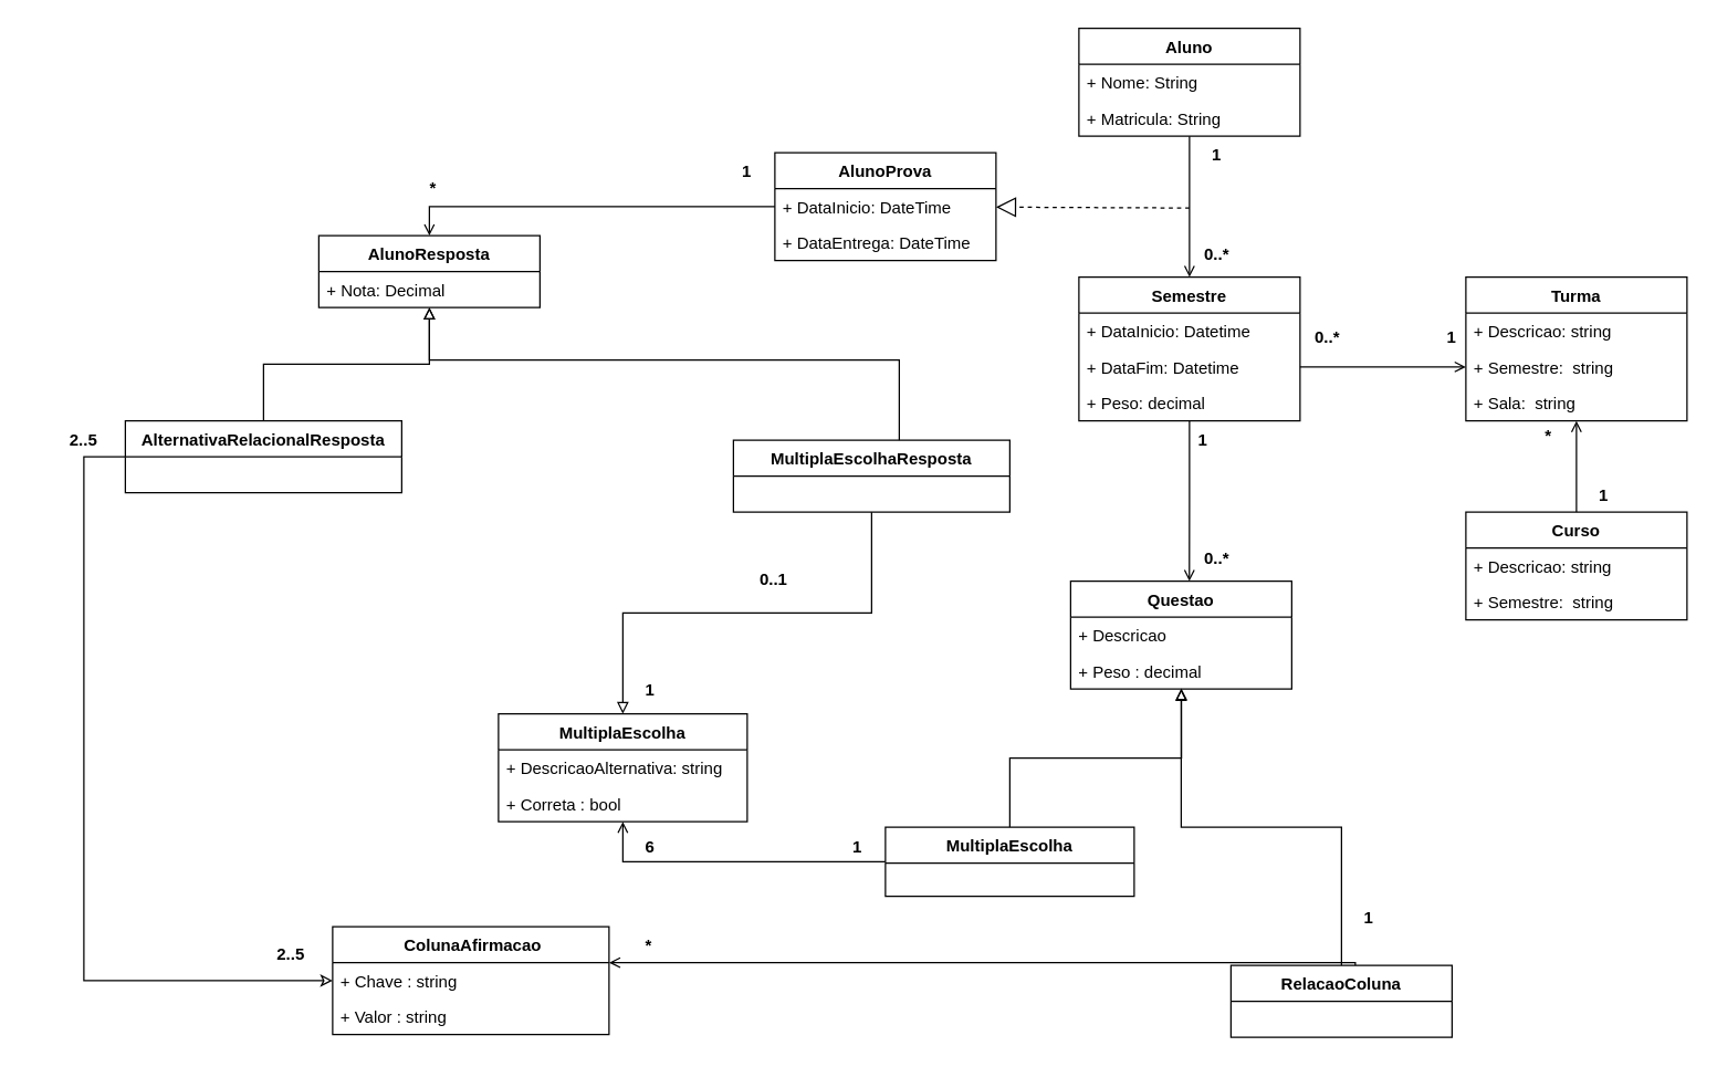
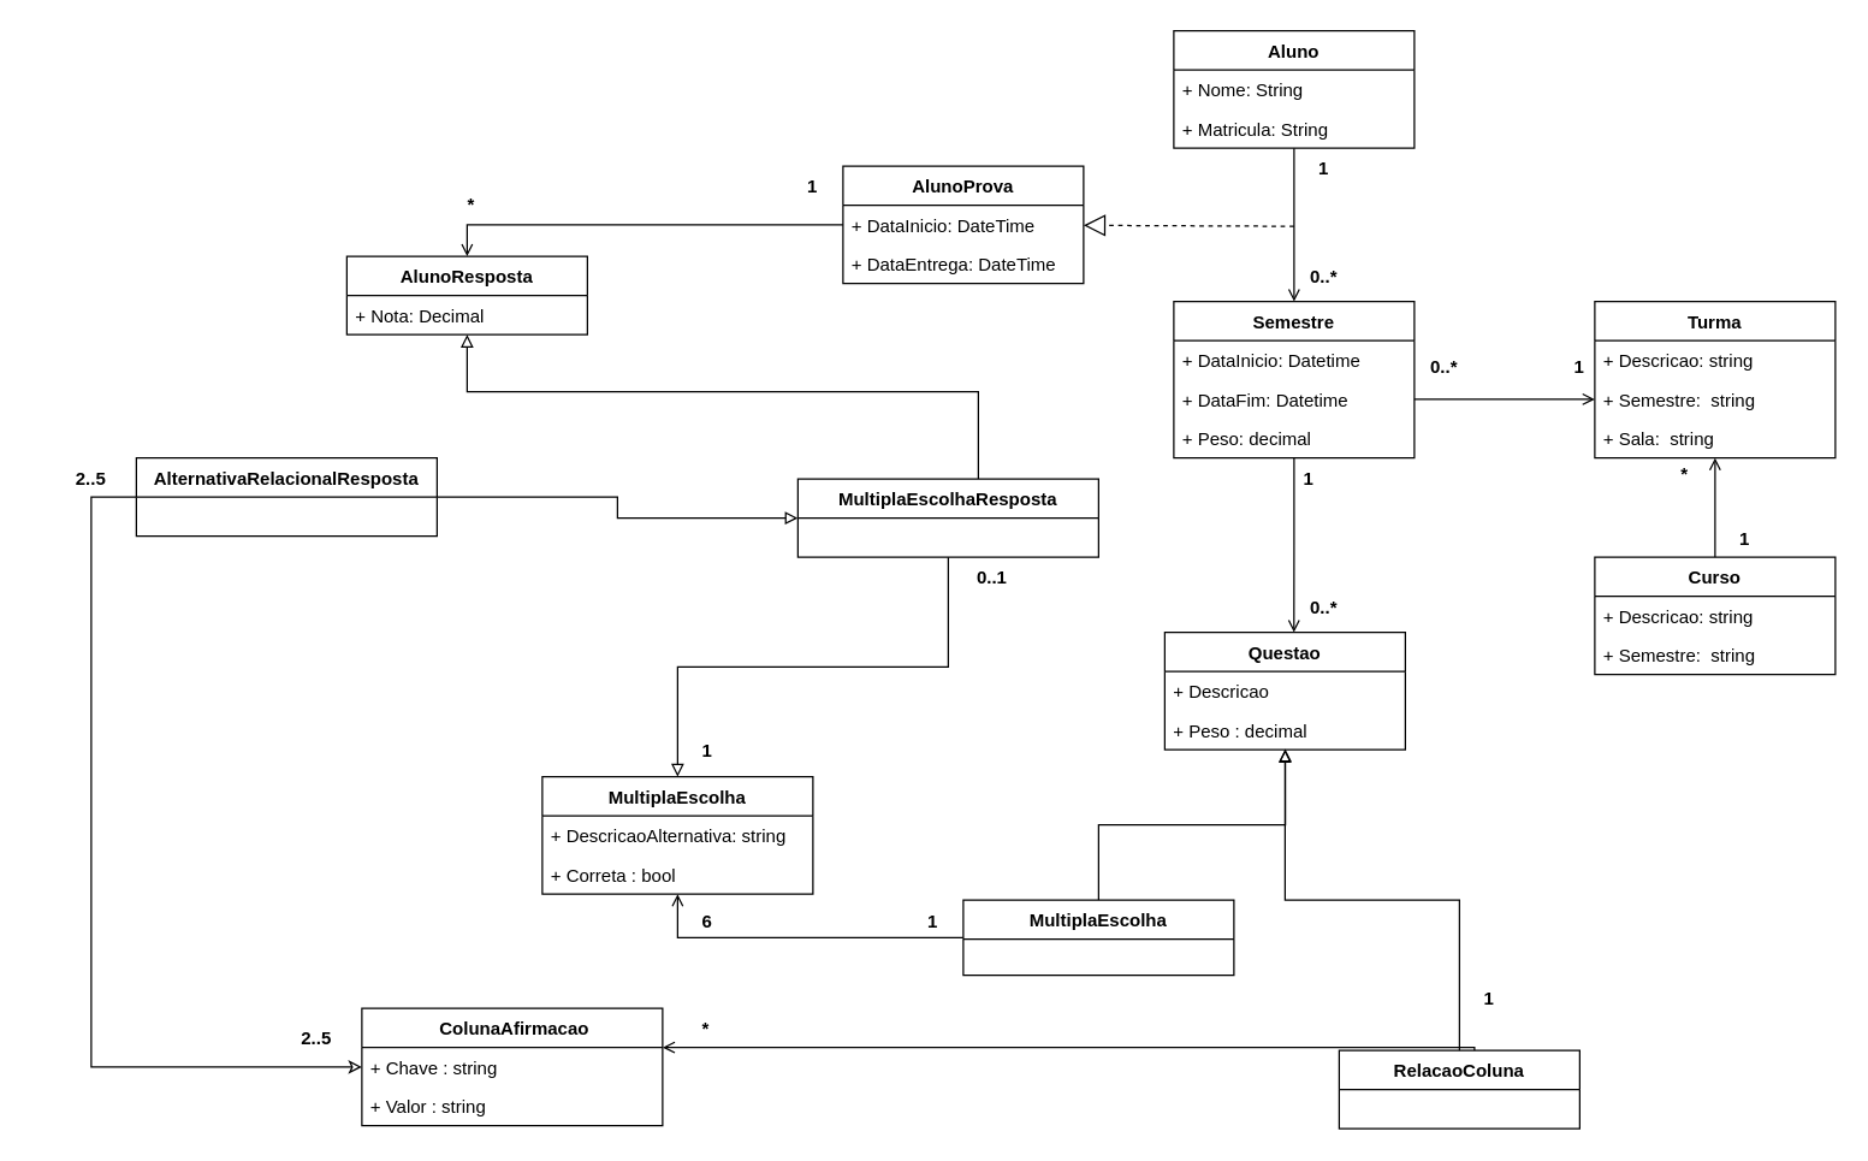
- <mxCell id="45" style="edgeStyle=orthogonalEdgeStyle;rounded=0;orthogonalLoop=1;jettySize=auto;html=1;endArrow=block;endFill=0;" edge="1" parent="1" source="47" target="40"><mxGeometry relative="1" as="geometry" /></mxCell>
+ <mxCell id="45" style="edgeStyle=orthogonalEdgeStyle;rounded=0;orthogonalLoop=1;jettySize=auto;html=1;endArrow=block;endFill=0;" edge="1" parent="1" source="47" target="44"><mxGeometry relative="1" as="geometry" /></mxCell>
- <mxCell id="48" value="0..1 " style="text;align=center;fontStyle=1;verticalAlign=middle;spacingLeft=3;spacingRight=3;strokeColor=none;rotatable=0;points=[[0,0.5],[1,0.5]];portConstraint=eastwest;" vertex="1" parent="1"><mxGeometry x="521" y="405" width="80" height="26" as="geometry" /></mxCell>
+ <mxCell id="48" value="0..1 " style="text;align=center;fontStyle=1;verticalAlign=middle;spacingLeft=3;spacingRight=3;strokeColor=none;rotatable=0;points=[[0,0.5],[1,0.5]];portConstraint=eastwest;" vertex="1" parent="1"><mxGeometry x="621" y="370" width="80" height="26" as="geometry" /></mxCell>
